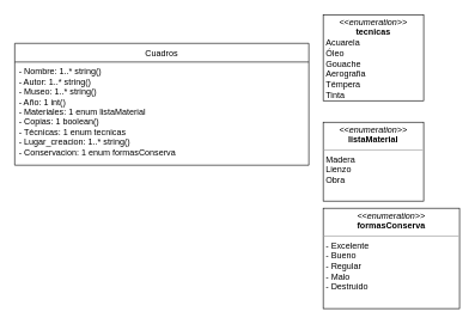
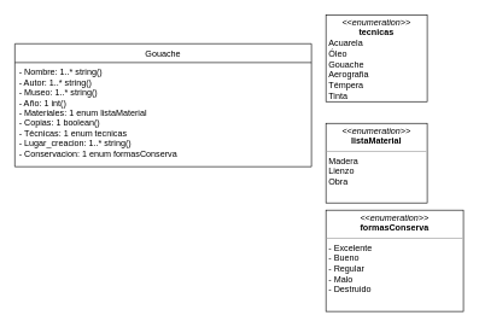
- <mxCell id="2" value="Cuadros" style="swimlane;fontStyle=0;childLayout=stackLayout;horizontal=1;startSize=26;fillColor=none;horizontalStack=0;resizeParent=1;resizeParentMax=0;resizeLast=0;collapsible=1;marginBottom=0;" vertex="1" parent="1"><mxGeometry x="20" y="60" width="410" height="170" as="geometry" /></mxCell>
+ <mxCell id="2" value="Gouache" style="swimlane;fontStyle=0;childLayout=stackLayout;horizontal=1;startSize=26;fillColor=none;horizontalStack=0;resizeParent=1;resizeParentMax=0;resizeLast=0;collapsible=1;marginBottom=0;" vertex="1" parent="1"><mxGeometry x="20" y="60" width="410" height="170" as="geometry" /></mxCell>
